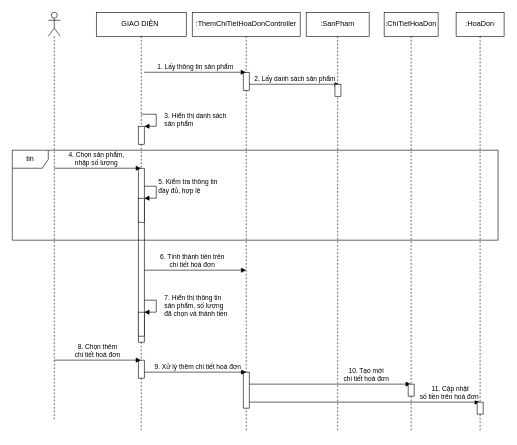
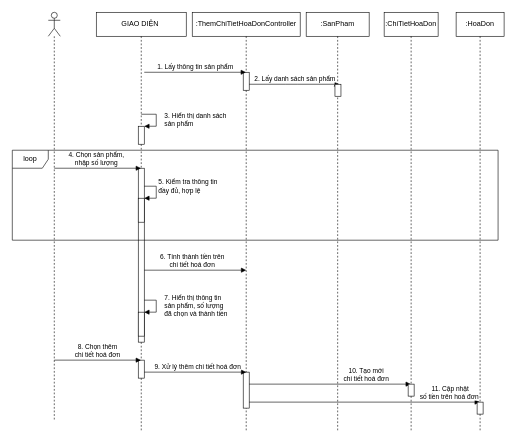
- <mxCell id="30" value="tin" style="shape=umlFrame;whiteSpace=wrap;html=1;" vertex="1" parent="1"><mxGeometry x="20" y="250" width="810" height="150" as="geometry" /></mxCell>
+ <mxCell id="30" value="loop" style="shape=umlFrame;whiteSpace=wrap;html=1;" vertex="1" parent="1"><mxGeometry x="20" y="250" width="810" height="150" as="geometry" /></mxCell>
